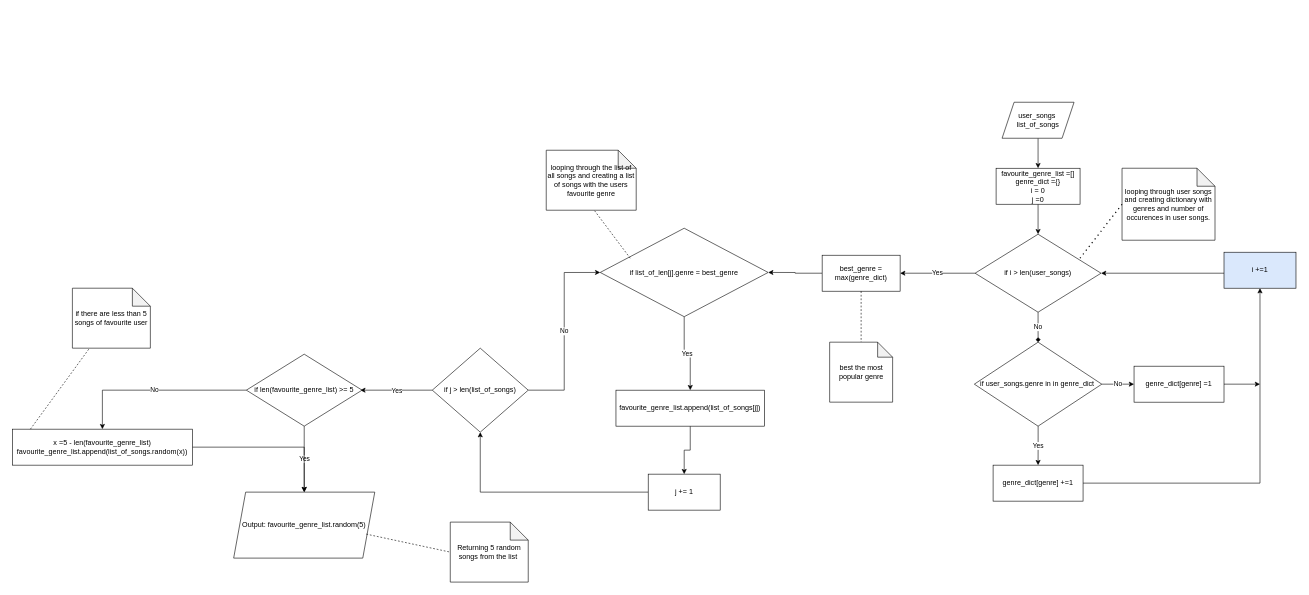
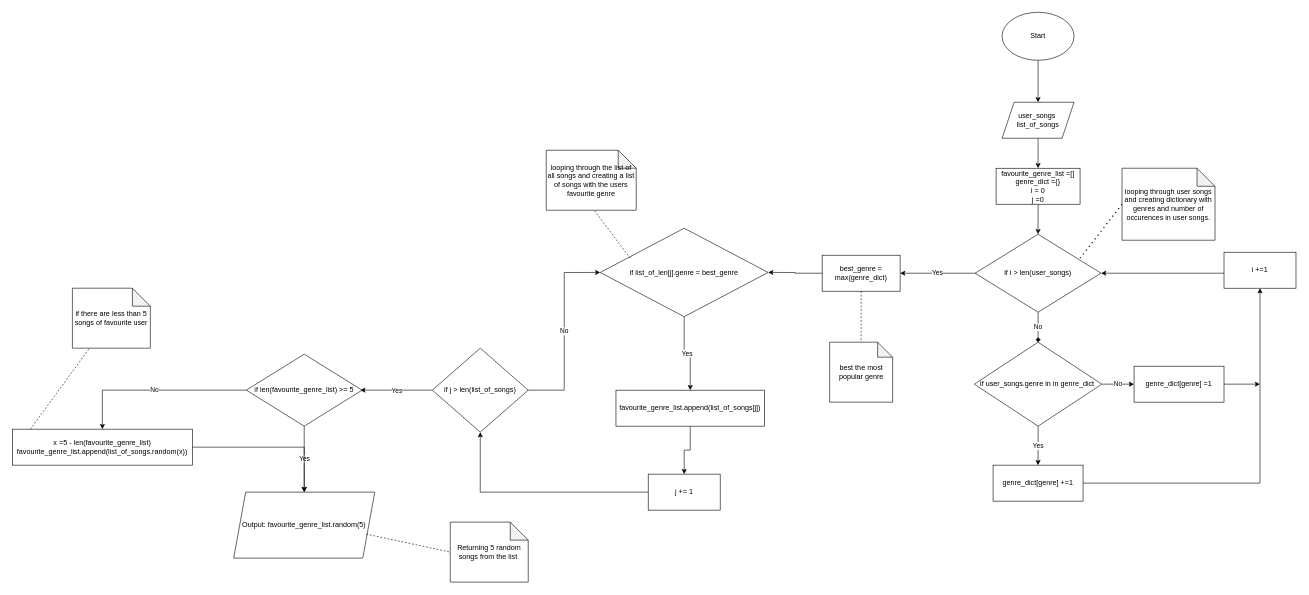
+ <mxCell id="3" value="Start" style="ellipse;whiteSpace=wrap;html=1;" parent="1" vertex="1"><mxGeometry x="1670" y="20" width="120" height="80" as="geometry" /></mxCell>
+ <mxCell id="2" value="" style="edgeStyle=orthogonalEdgeStyle;rounded=0;orthogonalLoop=1;jettySize=auto;html=1;" edge="1" parent="1" source="3" target="5"><mxGeometry relative="1" as="geometry" /></mxCell>
- <mxCell id="16" value="i +=1" style="rounded=0;whiteSpace=wrap;html=1;fillColor=#dae8fc;" parent="1" vertex="1"><mxGeometry x="2040" y="420" width="120" height="60" as="geometry" /></mxCell>
+ <mxCell id="16" value="i +=1" style="rounded=0;whiteSpace=wrap;html=1;" parent="1" vertex="1"><mxGeometry x="2040" y="420" width="120" height="60" as="geometry" /></mxCell>
